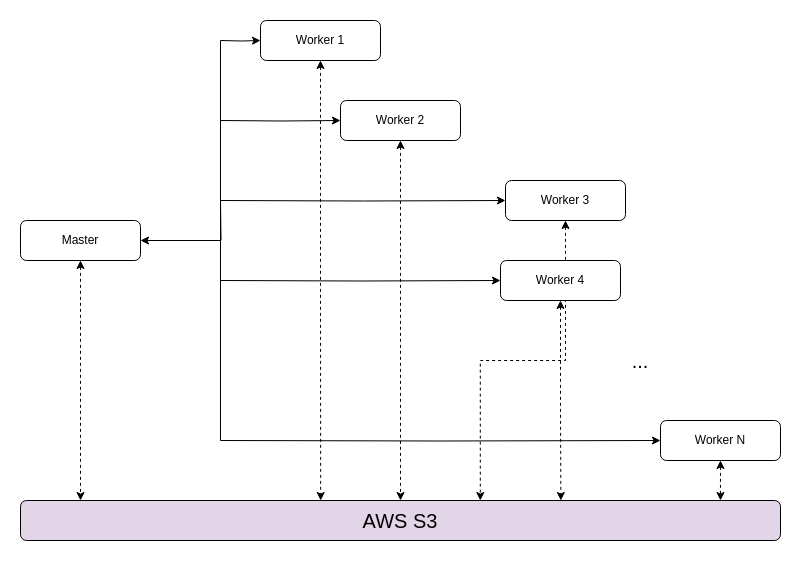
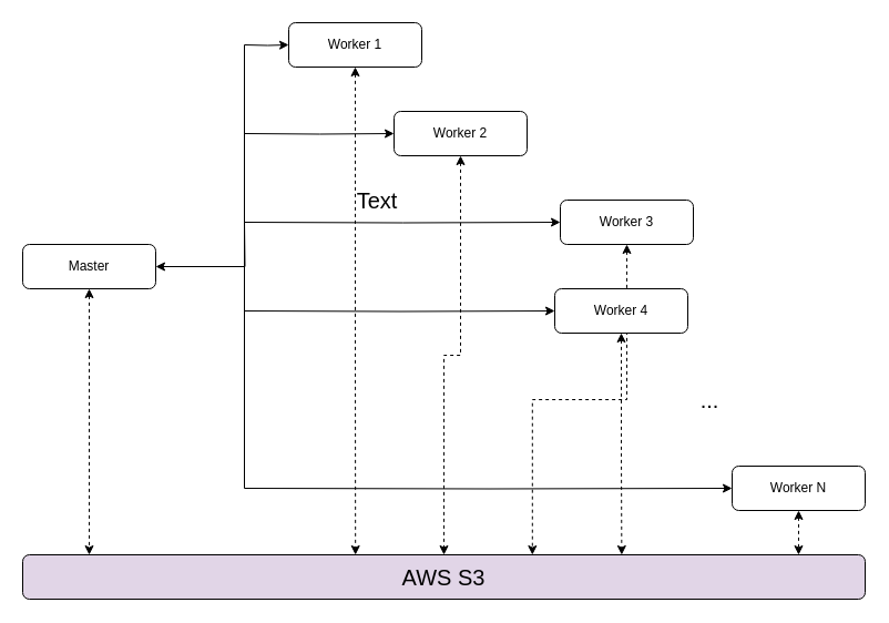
- <mxCell id="10" value="Worker 2" style="rounded=1;whiteSpace=wrap;html=1;" vertex="1" parent="1"><mxGeometry x="340" y="100" width="120" height="40" as="geometry" /></mxCell>
+ <mxCell id="10" value="Worker 2" style="rounded=1;whiteSpace=wrap;html=1;" vertex="1" parent="1"><mxGeometry x="355" y="100" width="120" height="40" as="geometry" /></mxCell>
+ <mxCell id="23" value="Text" style="text;html=1;strokeColor=none;fillColor=none;align=center;verticalAlign=middle;whiteSpace=wrap;rounded=0;fontSize=20;" vertex="1" parent="1"><mxGeometry x="320" y="170" width="40" height="20" as="geometry" /></mxCell>
